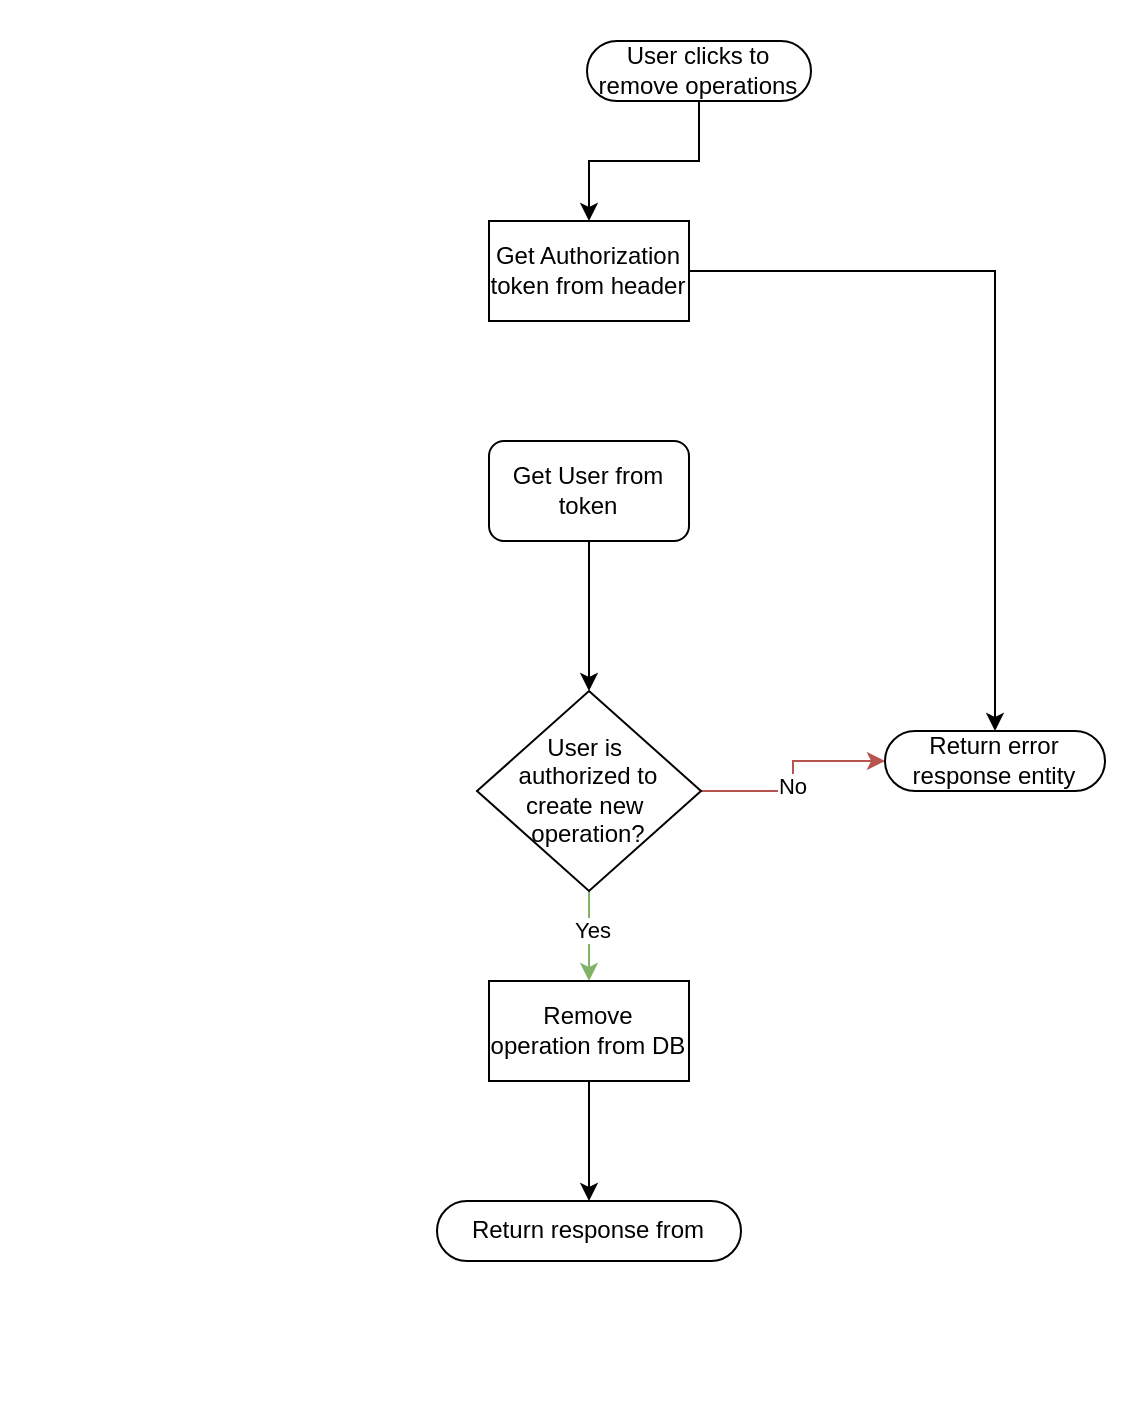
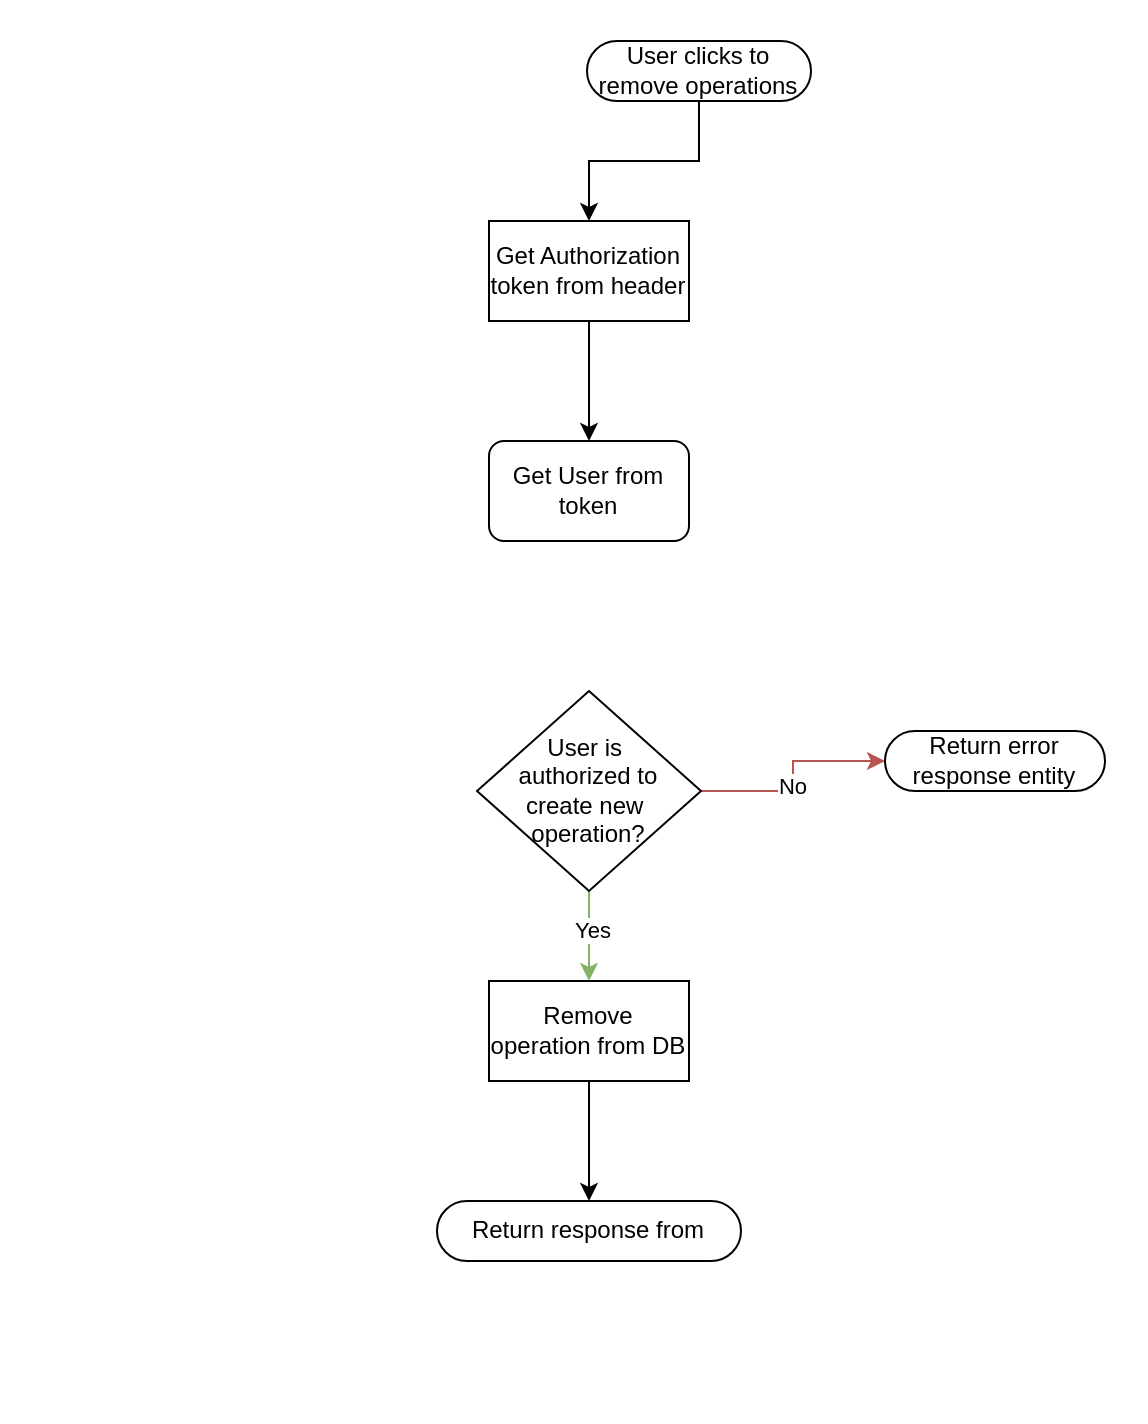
- <mxCell id="7" style="edgeStyle=orthogonalEdgeStyle;rounded=0;orthogonalLoop=1;jettySize=auto;html=1;" edge="1" parent="1" source="8" target="16"><mxGeometry relative="1" as="geometry" /></mxCell>
+ <mxCell id="7" style="edgeStyle=orthogonalEdgeStyle;rounded=0;orthogonalLoop=1;jettySize=auto;html=1;" edge="1" parent="1" source="8" target="15"><mxGeometry relative="1" as="geometry" /></mxCell>
- <mxCell id="14" style="edgeStyle=orthogonalEdgeStyle;rounded=0;orthogonalLoop=1;jettySize=auto;html=1;" edge="1" parent="1" source="15" target="13"><mxGeometry relative="1" as="geometry" /></mxCell>
